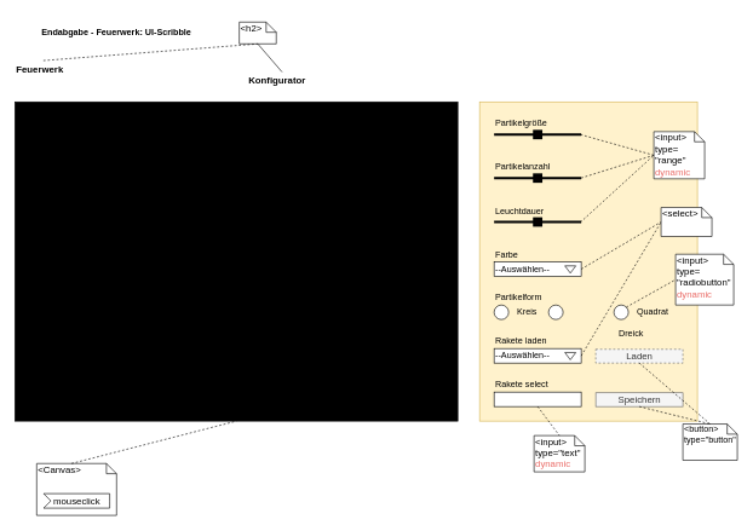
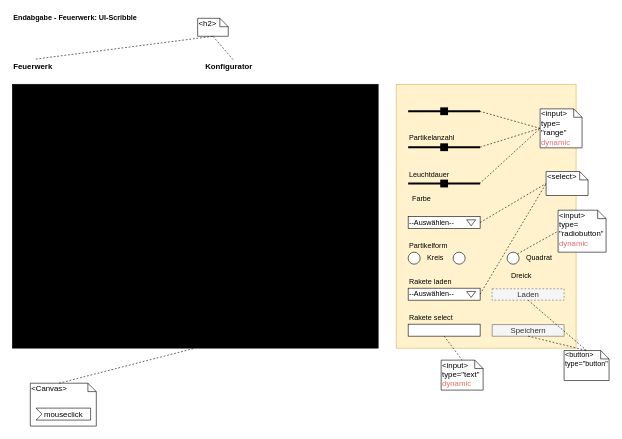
- <mxCell id="49" value="&lt;b&gt;Endabgabe - Feuerwerk: UI-Scribble&lt;/b&gt;" style="text;html=1;align=left;verticalAlign=middle;resizable=0;points=[];autosize=1;" parent="1" vertex="1"><mxGeometry x="55" y="35" width="220" height="20" as="geometry" /></mxCell>
+ <mxCell id="49" value="&lt;b&gt;Endabgabe - Feuerwerk: UI-Scribble&lt;/b&gt;" style="text;html=1;align=left;verticalAlign=middle;resizable=0;points=[];autosize=1;" parent="1" vertex="1"><mxGeometry x="20" y="20" width="220" height="20" as="geometry" /></mxCell>
- <mxCell id="43" value="" style="endArrow=none;dashed=0;html=1;fontSize=13;entryX=0.5;entryY=1;entryDx=0;entryDy=0;entryPerimeter=0;exitX=0.533;exitY=-0.058;exitDx=0;exitDy=0;exitPerimeter=0;" parent="1" source="44" target="42" edge="1"><mxGeometry width="50" height="50" relative="1" as="geometry"><mxPoint x="410" y="120" as="sourcePoint" /><mxPoint x="352.2" y="76.5" as="targetPoint" /></mxGeometry></mxCell>
+ <mxCell id="43" value="" style="endArrow=none;dashed=1;html=1;fontSize=13;entryX=0.5;entryY=1;entryDx=0;entryDy=0;entryPerimeter=0;exitX=0.533;exitY=-0.058;exitDx=0;exitDy=0;exitPerimeter=0;" parent="1" source="44" target="42" edge="1"><mxGeometry width="50" height="50" relative="1" as="geometry"><mxPoint x="410" y="120" as="sourcePoint" /><mxPoint x="352.2" y="76.5" as="targetPoint" /></mxGeometry></mxCell>
- <mxCell id="45" value="&lt;b&gt;Feuerwerk&lt;/b&gt;" style="text;html=1;align=left;verticalAlign=middle;resizable=0;points=[];autosize=1;fontSize=13;" parent="1" vertex="1"><mxGeometry x="20" y="85" width="80" height="20" as="geometry" /></mxCell>
+ <mxCell id="45" value="&lt;b&gt;Feuerwerk&lt;/b&gt;" style="text;html=1;align=left;verticalAlign=middle;resizable=0;points=[];autosize=1;fontSize=13;" parent="1" vertex="1"><mxGeometry x="20" y="100" width="80" height="20" as="geometry" /></mxCell>
- <mxCell id="4" value="Partikelgröße" style="text;html=1;align=left;verticalAlign=middle;resizable=0;points=[];autosize=1;" parent="1" vertex="1"><mxGeometry x="680" y="160" width="90" height="20" as="geometry" /></mxCell>
- <mxCell id="10" value="Farbe" style="text;html=1;align=left;verticalAlign=middle;resizable=0;points=[];autosize=1;" parent="1" vertex="1"><mxGeometry x="680" y="340.5" width="50" height="20" as="geometry" /></mxCell>
+ <mxCell id="10" value="Farbe" style="text;html=1;align=left;verticalAlign=middle;resizable=0;points=[];autosize=1;" parent="1" vertex="1"><mxGeometry x="685" y="320.5" width="50" height="20" as="geometry" /></mxCell>
